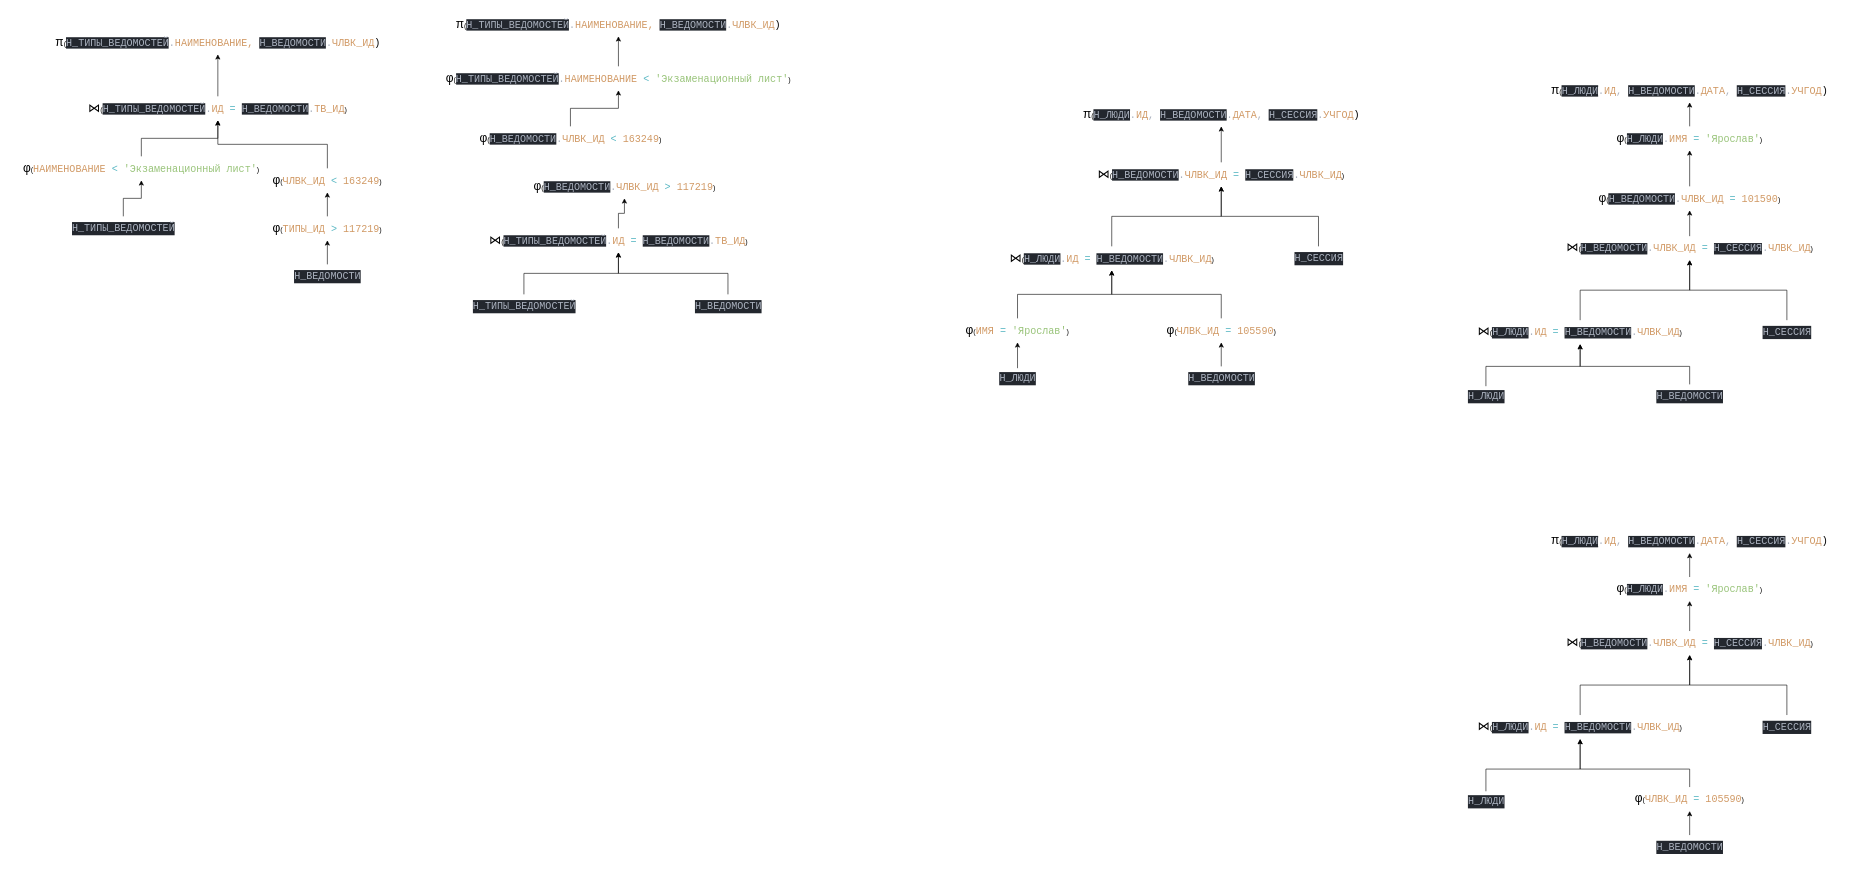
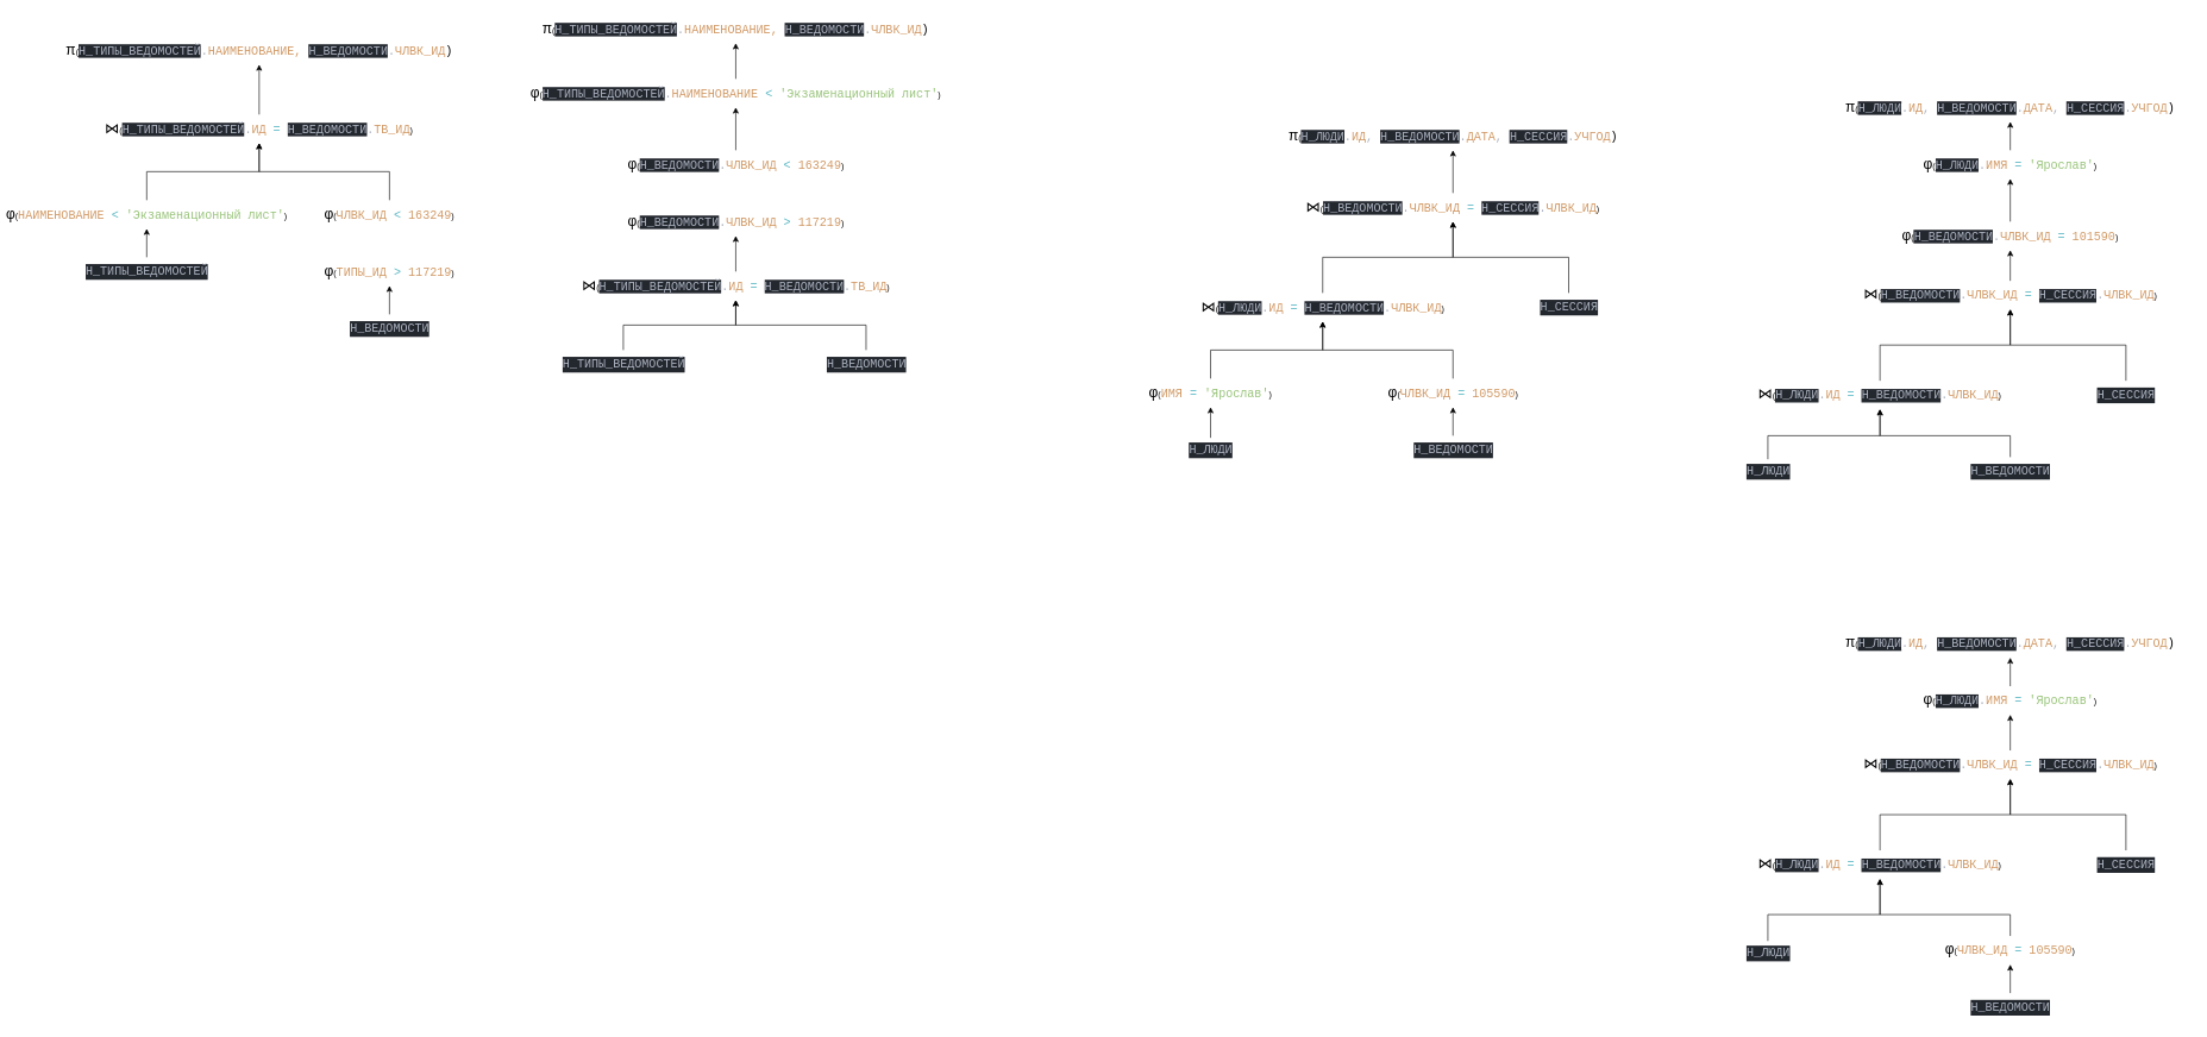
- <mxCell id="16" value="&lt;span&gt;&lt;font style=&quot;font-size: 20px;&quot;&gt;φ&lt;/font&gt;(&lt;/span&gt;&lt;span style=&quot;color: rgb(171, 178, 191); font-family: Consolas, &amp;quot;Courier New&amp;quot;, monospace; font-size: 16.8px; white-space: pre; background-color: rgb(35, 39, 46);&quot;&gt;Н_ВЕДОМОСТИ&lt;/span&gt;&lt;span style=&quot;white-space: pre; color: rgb(171, 178, 191); font-family: Consolas, &amp;quot;Courier New&amp;quot;, monospace; font-size: 16.8px;&quot;&gt;.&lt;/span&gt;&lt;span style=&quot;white-space: pre; font-family: Consolas, &amp;quot;Courier New&amp;quot;, monospace; font-size: 16.8px; color: rgb(209, 154, 102);&quot;&gt;ЧЛВК_ИД &lt;/span&gt;&lt;span&gt;&lt;span style=&quot;font-family: Consolas, &amp;quot;Courier New&amp;quot;, monospace; font-size: 16.8px; white-space: pre; color: rgb(86, 182, 194);&quot;&gt;&amp;lt;&lt;/span&gt;&lt;span style=&quot;color: rgb(171, 178, 191); font-family: Consolas, &amp;quot;Courier New&amp;quot;, monospace; font-size: 16.8px; white-space: pre;&quot;&gt; &lt;/span&gt;&lt;span style=&quot;font-family: Consolas, &amp;quot;Courier New&amp;quot;, monospace; font-size: 16.8px; white-space: pre; color: rgb(209, 154, 102);&quot;&gt;163249&lt;/span&gt;&lt;span style=&quot;color: light-dark(rgb(0, 0, 0), rgb(255, 255, 255));&quot;&gt;)&lt;/span&gt;&lt;/span&gt;" style="text;whiteSpace=wrap;html=1;align=center;" parent="1" vertex="1"><mxGeometry x="807.5" y="210" width="285" height="40" as="geometry" /></mxCell>
+ <mxCell id="16" value="&lt;span&gt;&lt;font style=&quot;font-size: 20px;&quot;&gt;φ&lt;/font&gt;(&lt;/span&gt;&lt;span style=&quot;color: rgb(171, 178, 191); font-family: Consolas, &amp;quot;Courier New&amp;quot;, monospace; font-size: 16.8px; white-space: pre; background-color: rgb(35, 39, 46);&quot;&gt;Н_ВЕДОМОСТИ&lt;/span&gt;&lt;span style=&quot;white-space: pre; color: rgb(171, 178, 191); font-family: Consolas, &amp;quot;Courier New&amp;quot;, monospace; font-size: 16.8px;&quot;&gt;.&lt;/span&gt;&lt;span style=&quot;white-space: pre; font-family: Consolas, &amp;quot;Courier New&amp;quot;, monospace; font-size: 16.8px; color: rgb(209, 154, 102);&quot;&gt;ЧЛВК_ИД &lt;/span&gt;&lt;span&gt;&lt;span style=&quot;font-family: Consolas, &amp;quot;Courier New&amp;quot;, monospace; font-size: 16.8px; white-space: pre; color: rgb(86, 182, 194);&quot;&gt;&amp;lt;&lt;/span&gt;&lt;span style=&quot;color: rgb(171, 178, 191); font-family: Consolas, &amp;quot;Courier New&amp;quot;, monospace; font-size: 16.8px; white-space: pre;&quot;&gt; &lt;/span&gt;&lt;span style=&quot;font-family: Consolas, &amp;quot;Courier New&amp;quot;, monospace; font-size: 16.8px; white-space: pre; color: rgb(209, 154, 102);&quot;&gt;163249&lt;/span&gt;&lt;span style=&quot;color: light-dark(rgb(0, 0, 0), rgb(255, 255, 255));&quot;&gt;)&lt;/span&gt;&lt;/span&gt;" style="text;whiteSpace=wrap;html=1;align=center;" parent="1" vertex="1"><mxGeometry x="887.5" y="210" width="285" height="40" as="geometry" /></mxCell>
- <mxCell id="11" value="&lt;span&gt;&lt;font style=&quot;font-size: 20px;&quot;&gt;φ&lt;/font&gt;(&lt;span style=&quot;font-family: Consolas, &amp;quot;Courier New&amp;quot;, monospace; font-size: 16.8px; white-space: pre; color: rgb(209, 154, 102);&quot;&gt;НАИМЕНОВАНИЕ&lt;/span&gt;&lt;span style=&quot;color: rgb(171, 178, 191); font-family: Consolas, &amp;quot;Courier New&amp;quot;, monospace; font-size: 16.8px; white-space: pre;&quot;&gt; &lt;/span&gt;&lt;span style=&quot;font-family: Consolas, &amp;quot;Courier New&amp;quot;, monospace; font-size: 16.8px; white-space: pre; color: rgb(86, 182, 194);&quot;&gt;&amp;lt;&lt;/span&gt;&lt;span style=&quot;color: rgb(171, 178, 191); font-family: Consolas, &amp;quot;Courier New&amp;quot;, monospace; font-size: 16.8px; white-space: pre;&quot;&gt; &lt;/span&gt;&lt;span style=&quot;font-family: Consolas, &amp;quot;Courier New&amp;quot;, monospace; font-size: 16.8px; white-space: pre; color: rgb(152, 195, 121);&quot;&gt;'Экзаменационный лист'&lt;/span&gt;&lt;span style=&quot;color: light-dark(rgb(0, 0, 0), rgb(255, 255, 255));&quot;&gt;)&lt;/span&gt;&lt;/span&gt;" style="text;whiteSpace=wrap;html=1;align=center;" parent="1" vertex="1"><mxGeometry x="50" y="260" width="370" height="40" as="geometry" /></mxCell>
+ <mxCell id="11" value="&lt;span&gt;&lt;font style=&quot;font-size: 20px;&quot;&gt;φ&lt;/font&gt;(&lt;span style=&quot;font-family: Consolas, &amp;quot;Courier New&amp;quot;, monospace; font-size: 16.8px; white-space: pre; color: rgb(209, 154, 102);&quot;&gt;НАИМЕНОВАНИЕ&lt;/span&gt;&lt;span style=&quot;color: rgb(171, 178, 191); font-family: Consolas, &amp;quot;Courier New&amp;quot;, monospace; font-size: 16.8px; white-space: pre;&quot;&gt; &lt;/span&gt;&lt;span style=&quot;font-family: Consolas, &amp;quot;Courier New&amp;quot;, monospace; font-size: 16.8px; white-space: pre; color: rgb(86, 182, 194);&quot;&gt;&amp;lt;&lt;/span&gt;&lt;span style=&quot;color: rgb(171, 178, 191); font-family: Consolas, &amp;quot;Courier New&amp;quot;, monospace; font-size: 16.8px; white-space: pre;&quot;&gt; &lt;/span&gt;&lt;span style=&quot;font-family: Consolas, &amp;quot;Courier New&amp;quot;, monospace; font-size: 16.8px; white-space: pre; color: rgb(152, 195, 121);&quot;&gt;'Экзаменационный лист'&lt;/span&gt;&lt;span style=&quot;color: light-dark(rgb(0, 0, 0), rgb(255, 255, 255));&quot;&gt;)&lt;/span&gt;&lt;/span&gt;" style="text;whiteSpace=wrap;html=1;align=center;" parent="1" vertex="1"><mxGeometry x="20" y="280" width="370" height="40" as="geometry" /></mxCell>
- <mxCell id="17" value="&lt;span&gt;&lt;font style=&quot;font-size: 20px;&quot;&gt;φ&lt;/font&gt;(&lt;/span&gt;&lt;span style=&quot;color: rgb(171, 178, 191); font-family: Consolas, &amp;quot;Courier New&amp;quot;, monospace; font-size: 16.8px; white-space: pre; background-color: rgb(35, 39, 46);&quot;&gt;Н_ВЕДОМОСТИ&lt;/span&gt;&lt;span style=&quot;white-space: pre; color: rgb(171, 178, 191); font-family: Consolas, &amp;quot;Courier New&amp;quot;, monospace; font-size: 16.8px;&quot;&gt;.&lt;/span&gt;&lt;span style=&quot;white-space: pre; font-family: Consolas, &amp;quot;Courier New&amp;quot;, monospace; font-size: 16.8px; color: rgb(209, 154, 102);&quot;&gt;ЧЛВК_ИД&lt;/span&gt;&lt;span&gt;&lt;span style=&quot;font-family: Consolas, &amp;quot;Courier New&amp;quot;, monospace; font-size: 16.8px; white-space: pre;&quot;&gt;&lt;font color=&quot;#abb2bf&quot;&gt;&amp;nbsp;&lt;/font&gt;&lt;/span&gt;&lt;span style=&quot;font-family: Consolas, &amp;quot;Courier New&amp;quot;, monospace; font-size: 16.8px; white-space: pre; color: rgb(86, 182, 194);&quot;&gt;&amp;gt;&lt;/span&gt;&lt;span style=&quot;color: rgb(171, 178, 191); font-family: Consolas, &amp;quot;Courier New&amp;quot;, monospace; font-size: 16.8px; white-space: pre;&quot;&gt; &lt;/span&gt;&lt;span style=&quot;font-family: Consolas, &amp;quot;Courier New&amp;quot;, monospace; font-size: 16.8px; white-space: pre; color: rgb(209, 154, 102);&quot;&gt;117219&lt;/span&gt;&lt;span style=&quot;color: light-dark(rgb(0, 0, 0), rgb(255, 255, 255));&quot;&gt;)&lt;/span&gt;&lt;/span&gt;" style="text;whiteSpace=wrap;html=1;align=center;" parent="1" vertex="1"><mxGeometry x="897.5" y="290" width="285" height="40" as="geometry" /></mxCell>
+ <mxCell id="17" value="&lt;span&gt;&lt;font style=&quot;font-size: 20px;&quot;&gt;φ&lt;/font&gt;(&lt;/span&gt;&lt;span style=&quot;color: rgb(171, 178, 191); font-family: Consolas, &amp;quot;Courier New&amp;quot;, monospace; font-size: 16.8px; white-space: pre; background-color: rgb(35, 39, 46);&quot;&gt;Н_ВЕДОМОСТИ&lt;/span&gt;&lt;span style=&quot;white-space: pre; color: rgb(171, 178, 191); font-family: Consolas, &amp;quot;Courier New&amp;quot;, monospace; font-size: 16.8px;&quot;&gt;.&lt;/span&gt;&lt;span style=&quot;white-space: pre; font-family: Consolas, &amp;quot;Courier New&amp;quot;, monospace; font-size: 16.8px; color: rgb(209, 154, 102);&quot;&gt;ЧЛВК_ИД&lt;/span&gt;&lt;span&gt;&lt;span style=&quot;font-family: Consolas, &amp;quot;Courier New&amp;quot;, monospace; font-size: 16.8px; white-space: pre;&quot;&gt;&lt;font color=&quot;#abb2bf&quot;&gt;&amp;nbsp;&lt;/font&gt;&lt;/span&gt;&lt;span style=&quot;font-family: Consolas, &amp;quot;Courier New&amp;quot;, monospace; font-size: 16.8px; white-space: pre; color: rgb(86, 182, 194);&quot;&gt;&amp;gt;&lt;/span&gt;&lt;span style=&quot;color: rgb(171, 178, 191); font-family: Consolas, &amp;quot;Courier New&amp;quot;, monospace; font-size: 16.8px; white-space: pre;&quot;&gt; &lt;/span&gt;&lt;span style=&quot;font-family: Consolas, &amp;quot;Courier New&amp;quot;, monospace; font-size: 16.8px; white-space: pre; color: rgb(209, 154, 102);&quot;&gt;117219&lt;/span&gt;&lt;span style=&quot;color: light-dark(rgb(0, 0, 0), rgb(255, 255, 255));&quot;&gt;)&lt;/span&gt;&lt;/span&gt;" style="text;whiteSpace=wrap;html=1;align=center;" parent="1" vertex="1"><mxGeometry x="887.5" y="290" width="285" height="40" as="geometry" /></mxCell>
- <mxCell id="4" style="edgeStyle=orthogonalEdgeStyle;rounded=0;orthogonalLoop=1;jettySize=auto;html=1;entryX=0.5;entryY=1;entryDx=0;entryDy=0;align=center;" parent="1" source="5" target="3" edge="1"><mxGeometry relative="1" as="geometry" /></mxCell>
